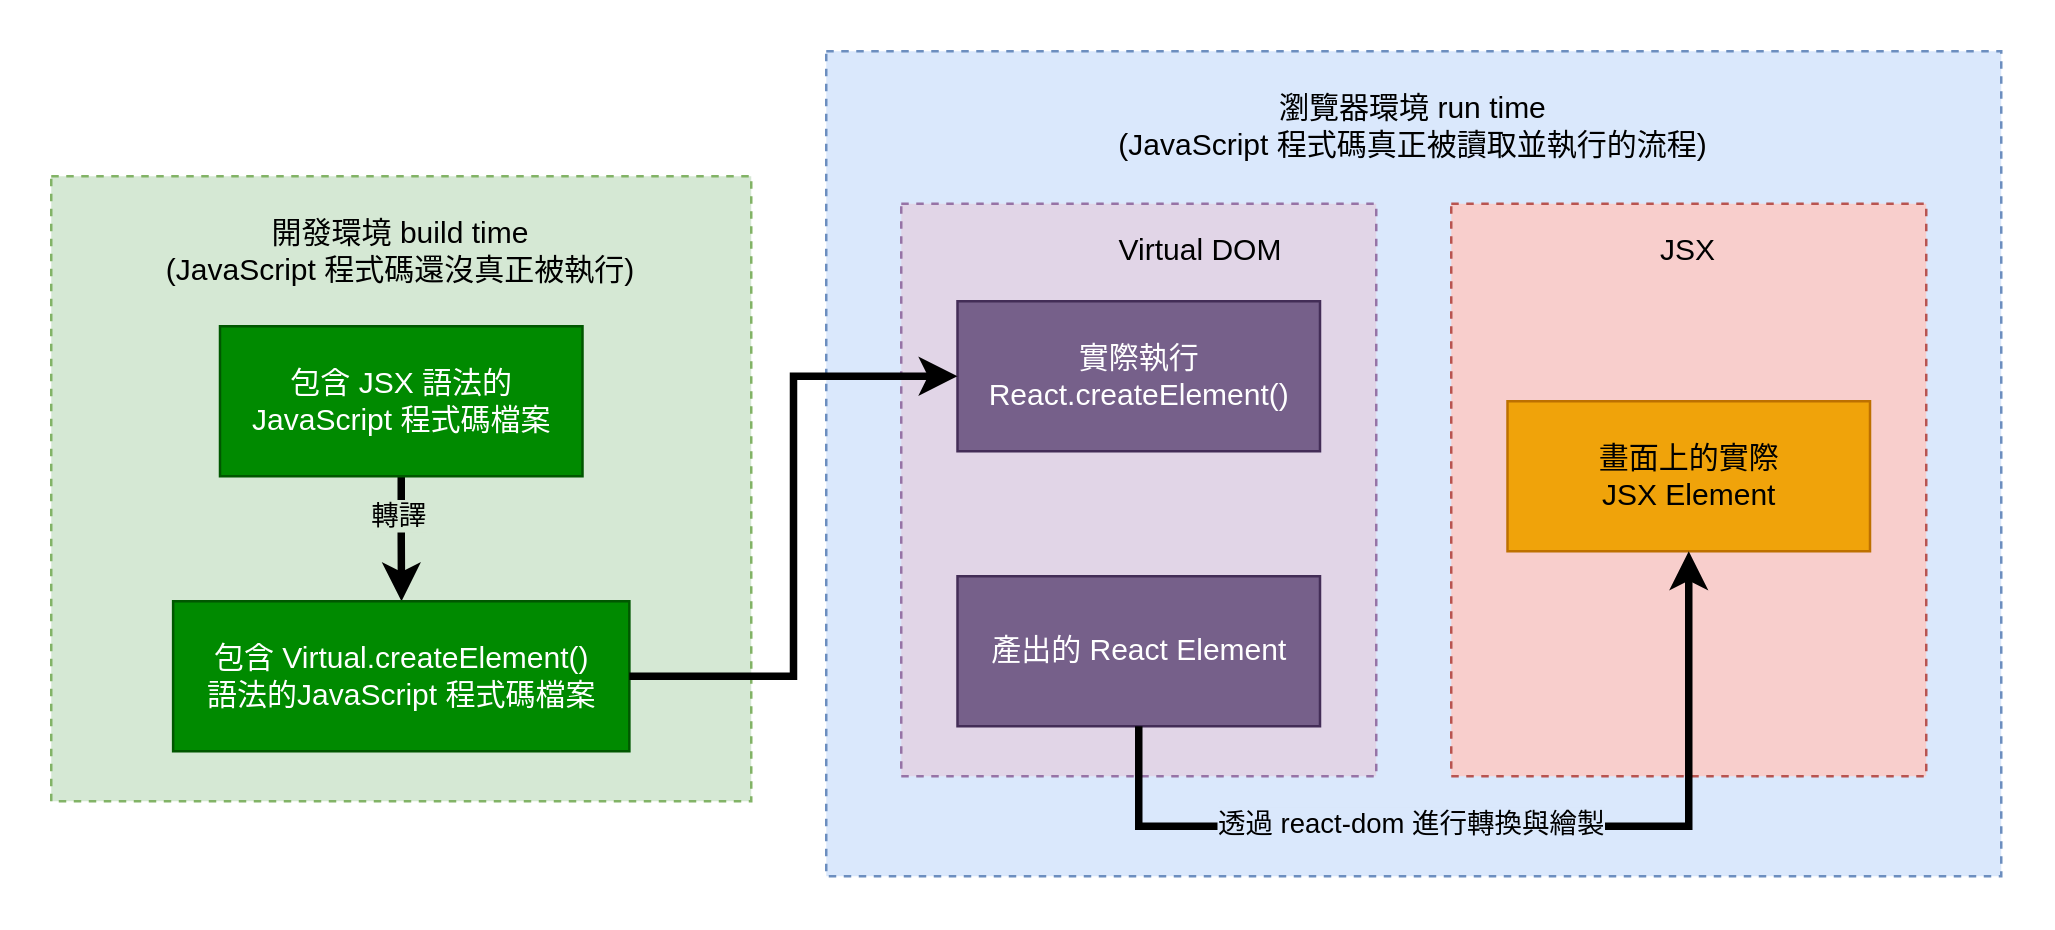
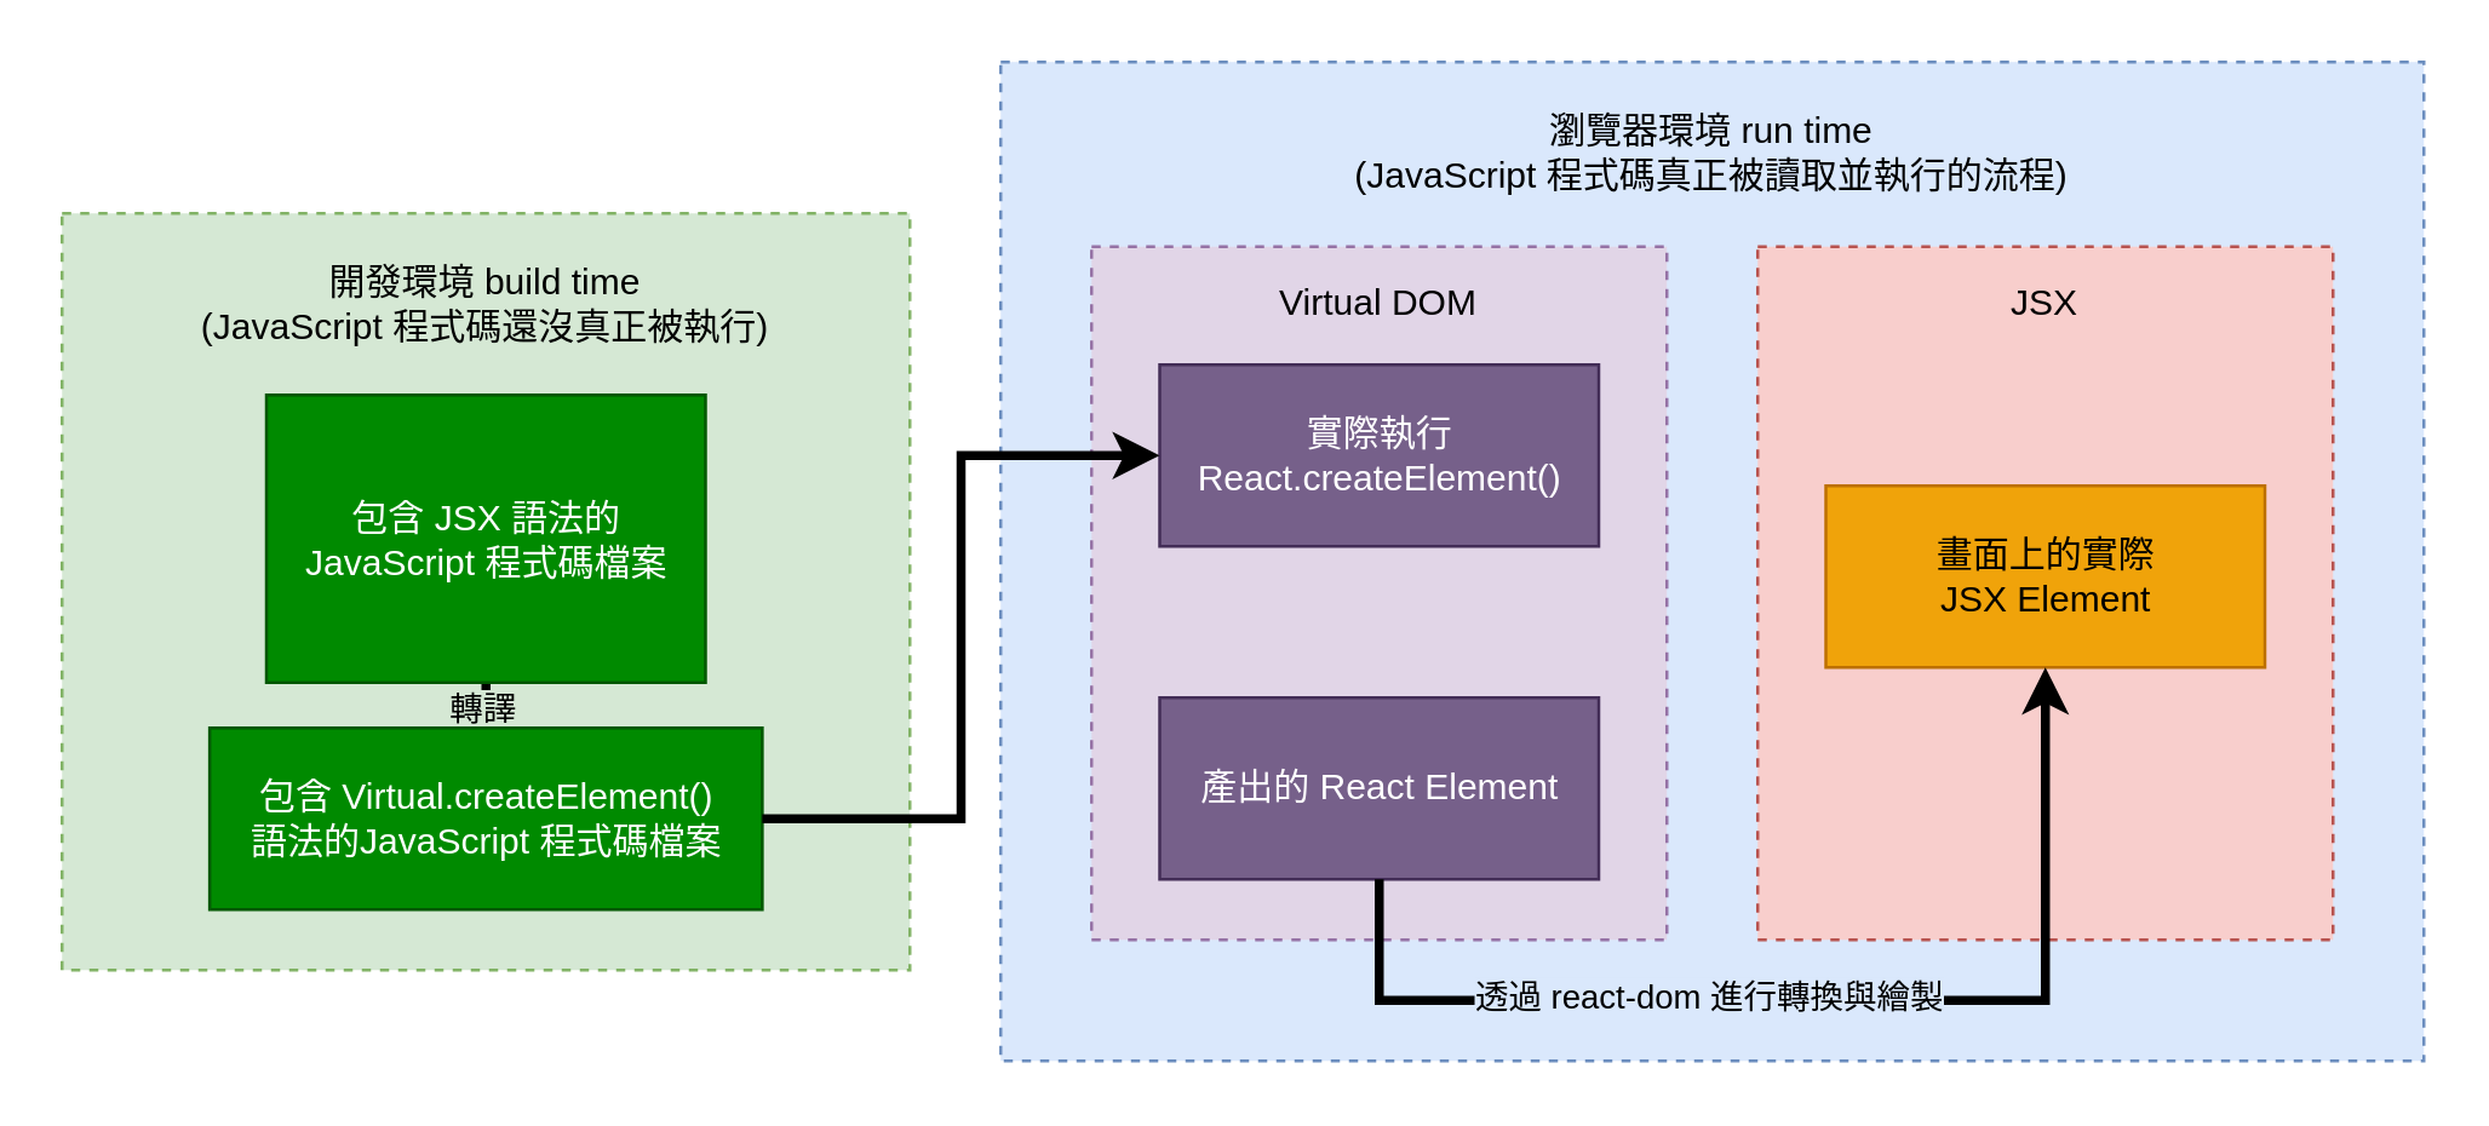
- <mxCell id="12" value="Virtual DOM" style="text;html=1;align=center;verticalAlign=middle;whiteSpace=wrap;rounded=0;" vertex="1" parent="1"><mxGeometry x="420" y="90" width="120" height="20" as="geometry" /></mxCell>
+ <mxCell id="12" value="Virtual DOM" style="text;html=1;align=center;verticalAlign=middle;whiteSpace=wrap;rounded=0;" vertex="1" parent="1"><mxGeometry x="395" y="90" width="120" height="20" as="geometry" /></mxCell>
- <mxCell id="5" value="包含 JSX 語法的&lt;div&gt;JavaScript 程式碼檔案&lt;/div&gt;" style="rounded=0;whiteSpace=wrap;html=1;fillColor=#008a00;fontColor=#ffffff;strokeColor=#005700;" vertex="1" parent="1"><mxGeometry x="87.5" y="130" width="145" height="60" as="geometry" /></mxCell>
+ <mxCell id="5" value="包含 JSX 語法的&lt;div&gt;JavaScript 程式碼檔案&lt;/div&gt;" style="rounded=0;whiteSpace=wrap;html=1;fillColor=#008a00;fontColor=#ffffff;strokeColor=#005700;" vertex="1" parent="1"><mxGeometry x="87.5" y="130" width="145" height="95" as="geometry" /></mxCell>
